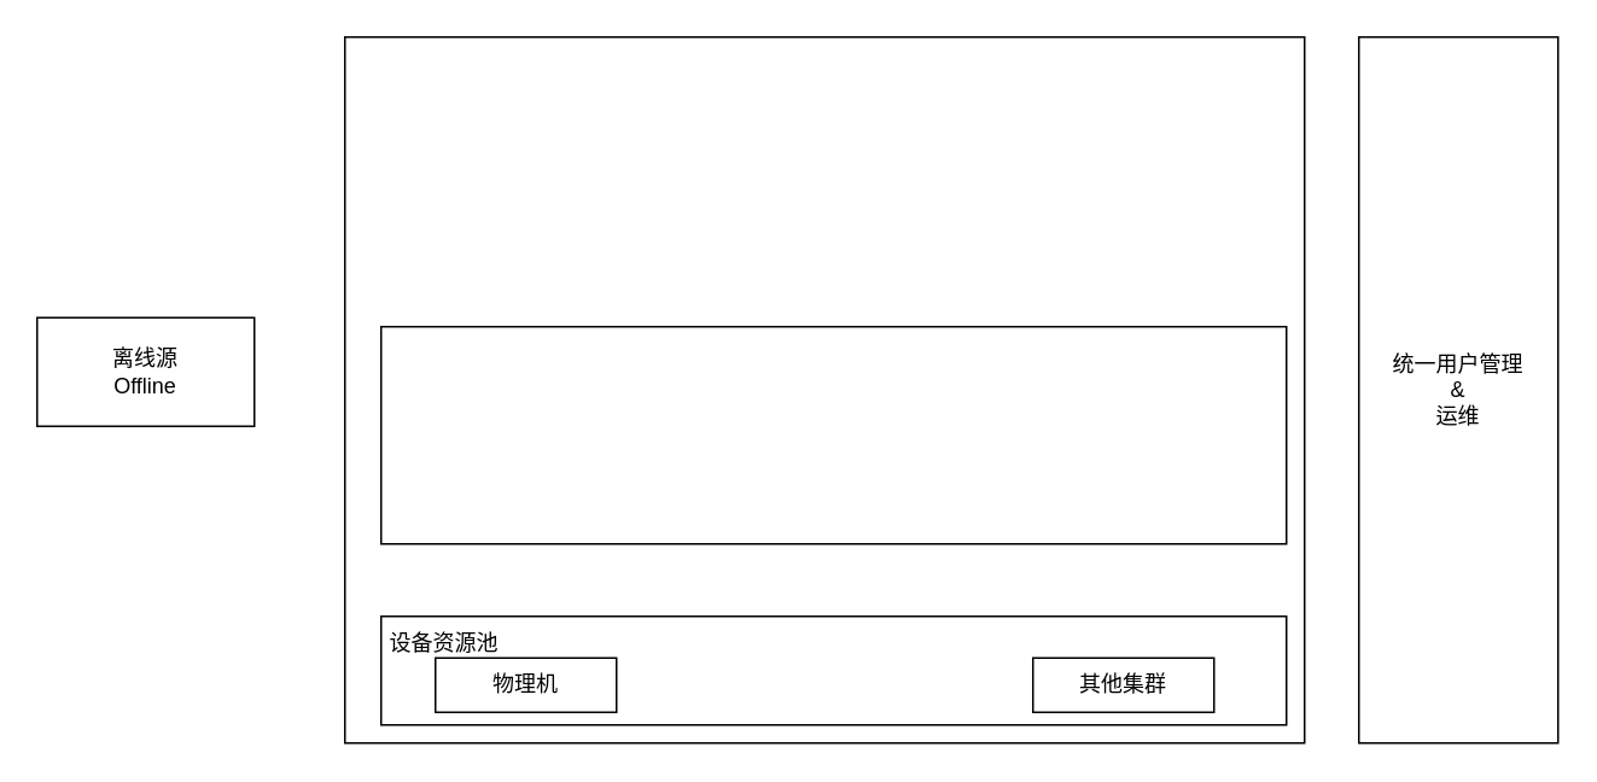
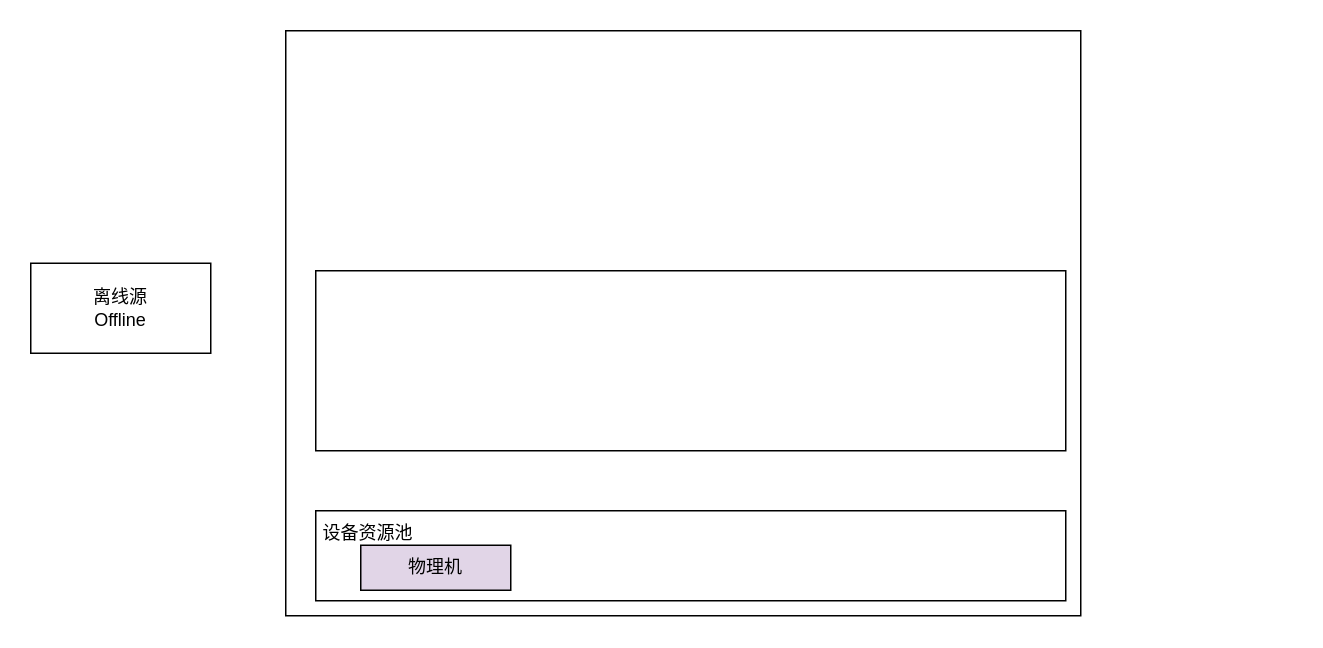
- <mxCell id="5" value="统一用户管理&lt;br&gt;&amp;amp;&lt;br&gt;运维" style="rounded=0;whiteSpace=wrap;html=1;" vertex="1" parent="1"><mxGeometry x="750" y="20" width="110" height="390" as="geometry" /></mxCell>
- <mxCell id="7" value="物理机" style="rounded=0;whiteSpace=wrap;html=1;" vertex="1" parent="1"><mxGeometry x="240" y="363" width="100" height="30" as="geometry" /></mxCell>
+ <mxCell id="7" value="物理机" style="rounded=0;whiteSpace=wrap;html=1;fillColor=#e1d5e7;" vertex="1" parent="1"><mxGeometry x="240" y="363" width="100" height="30" as="geometry" /></mxCell>
- <mxCell id="8" value="其他集群" style="rounded=0;whiteSpace=wrap;html=1;" vertex="1" parent="1"><mxGeometry x="570" y="363" width="100" height="30" as="geometry" /></mxCell>
